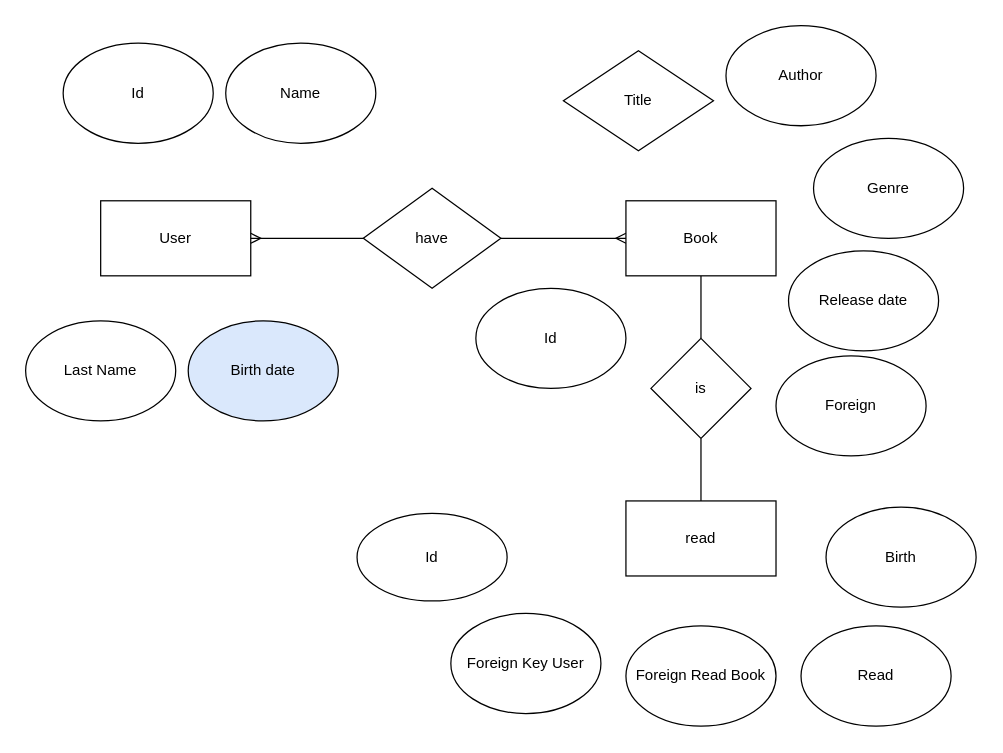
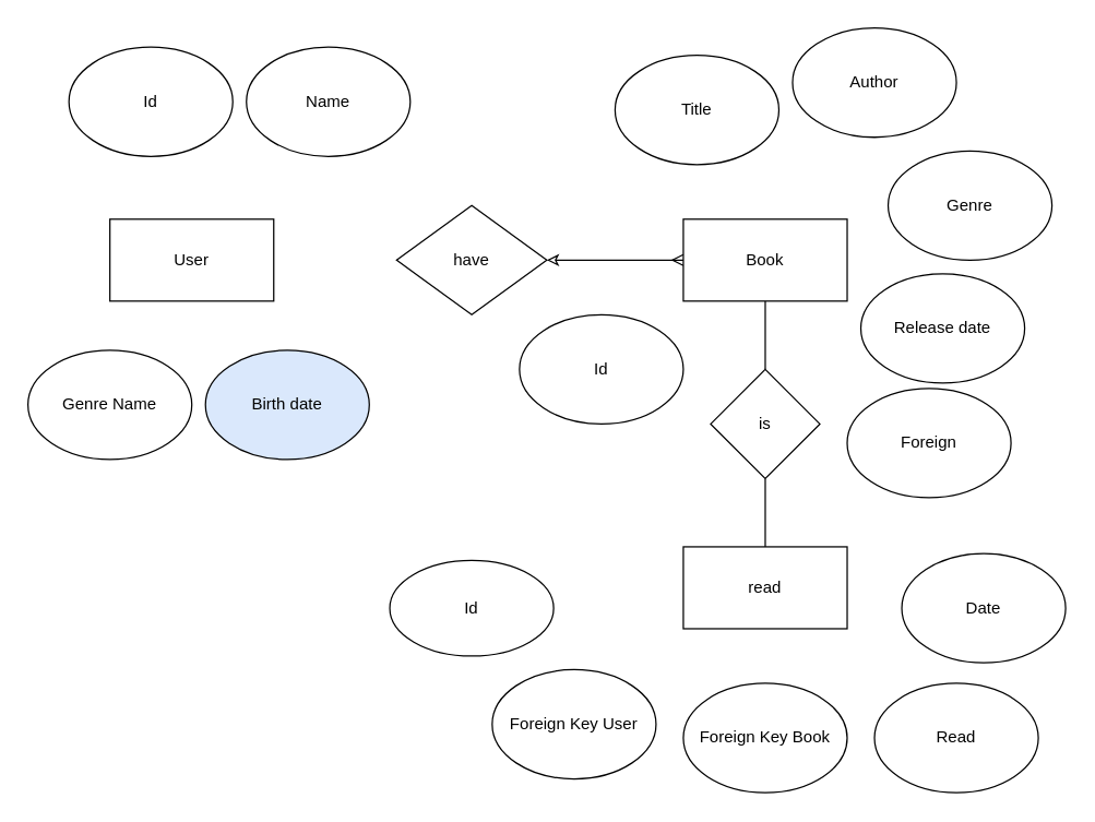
- <mxCell id="20" value="Title" style="rhombus;whiteSpace=wrap;html=1;" vertex="1" parent="1"><mxGeometry x="450" y="40" width="120" height="80" as="geometry" /></mxCell>
+ <mxCell id="20" value="Title" style="ellipse;whiteSpace=wrap;html=1;" vertex="1" parent="1"><mxGeometry x="450" y="40" width="120" height="80" as="geometry" /></mxCell>
- <mxCell id="7" value="" style="endArrow=ERmany;html=1;endFill=0;entryX=1;entryY=0.5;entryDx=0;entryDy=0;exitX=0;exitY=0.5;exitDx=0;exitDy=0;" edge="1" parent="1" source="3" target="2"><mxGeometry width="50" height="50" relative="1" as="geometry"><mxPoint x="280" y="190" as="sourcePoint" /><mxPoint x="250" y="240" as="targetPoint" /></mxGeometry></mxCell>
- <mxCell id="4" value="" style="edgeStyle=none;rounded=0;orthogonalLoop=1;jettySize=auto;html=1;endArrow=none;endFill=0;entryX=1;entryY=0.5;entryDx=0;entryDy=0;startArrow=ERmany;startFill=0;" edge="1" parent="1" source="6" target="3"><mxGeometry relative="1" as="geometry"><mxPoint x="420" y="190" as="targetPoint" /></mxGeometry></mxCell>
+ <mxCell id="4" value="" style="edgeStyle=none;rounded=0;orthogonalLoop=1;jettySize=auto;html=1;endArrow=classic;endFill=0;entryX=1;entryY=0.5;entryDx=0;entryDy=0;startArrow=ERmany;startFill=0;" edge="1" parent="1" source="6" target="3"><mxGeometry relative="1" as="geometry"><mxPoint x="420" y="190" as="targetPoint" /></mxGeometry></mxCell>
- <mxCell id="17" value="Last Name" style="ellipse;whiteSpace=wrap;html=1;" vertex="1" parent="1"><mxGeometry x="20" y="256" width="120" height="80" as="geometry" /></mxCell>
+ <mxCell id="17" value="Genre Name" style="ellipse;whiteSpace=wrap;html=1;" vertex="1" parent="1"><mxGeometry x="20" y="256" width="120" height="80" as="geometry" /></mxCell>
- <mxCell id="12" value="Birth" style="ellipse;whiteSpace=wrap;html=1;" vertex="1" parent="1"><mxGeometry x="660" y="405" width="120" height="80" as="geometry" /></mxCell>
+ <mxCell id="12" value="Date" style="ellipse;whiteSpace=wrap;html=1;" vertex="1" parent="1"><mxGeometry x="660" y="405" width="120" height="80" as="geometry" /></mxCell>
- <mxCell id="15" value="Foreign Read Book" style="ellipse;whiteSpace=wrap;html=1;" vertex="1" parent="1"><mxGeometry x="500" y="500" width="120" height="80" as="geometry" /></mxCell>
+ <mxCell id="15" value="Foreign Key Book" style="ellipse;whiteSpace=wrap;html=1;" vertex="1" parent="1"><mxGeometry x="500" y="500" width="120" height="80" as="geometry" /></mxCell>
